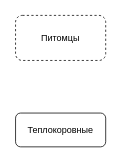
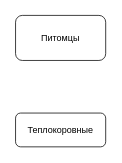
- <mxCell id="2" value="Питомцы" style="rounded=1;whiteSpace=wrap;html=1;dashed=1;" vertex="1" parent="1"><mxGeometry x="20" y="20" width="120" height="60" as="geometry" /></mxCell>
+ <mxCell id="2" value="Питомцы" style="rounded=1;whiteSpace=wrap;html=1;" vertex="1" parent="1"><mxGeometry x="20" y="20" width="120" height="60" as="geometry" /></mxCell>
